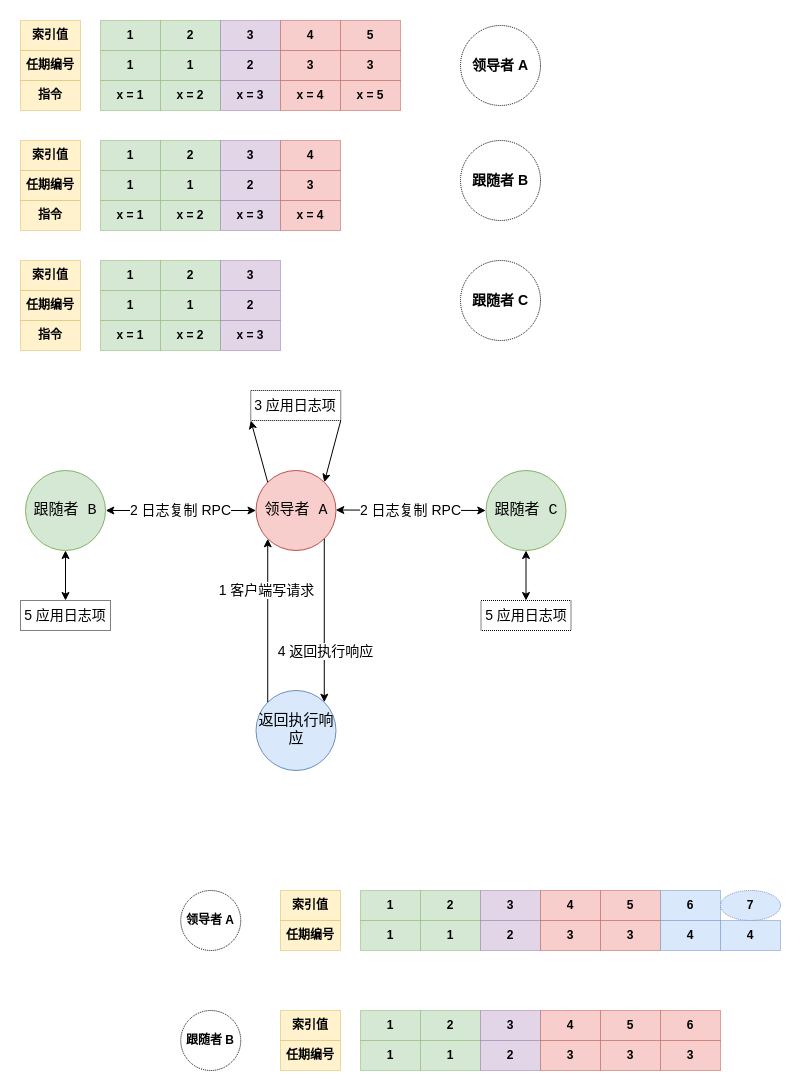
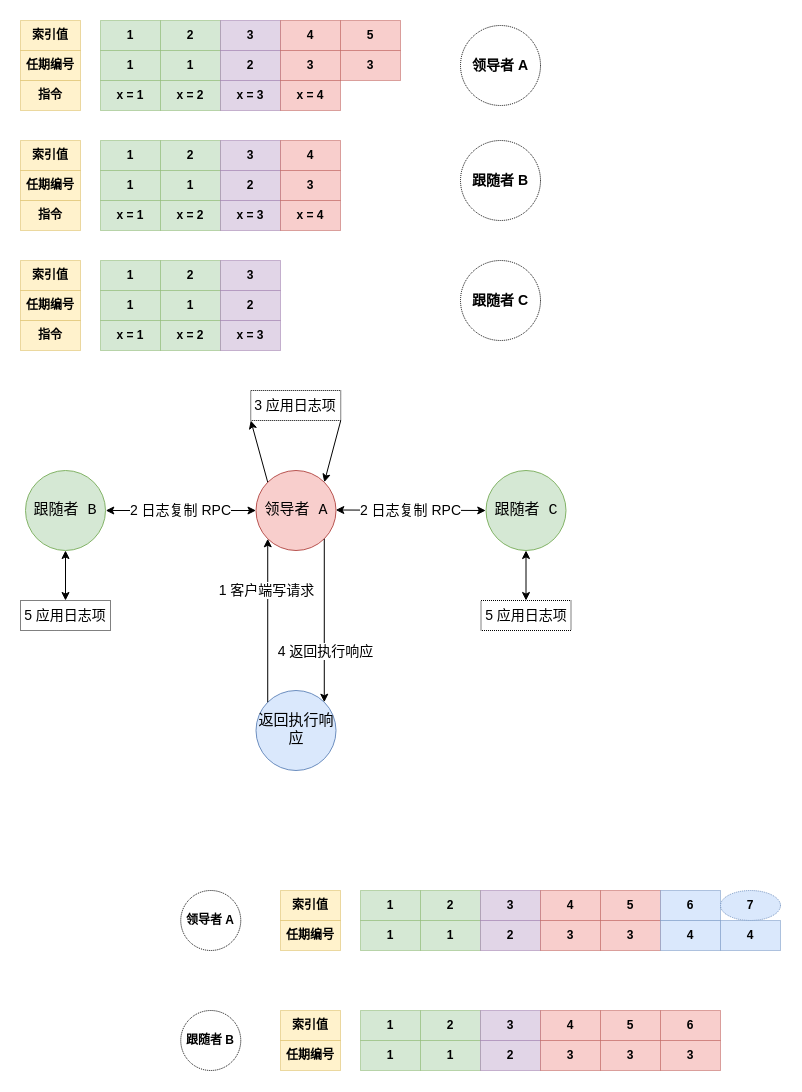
- <mxCell id="25" value="x = 5" style="rounded=0;whiteSpace=wrap;html=1;fontStyle=1;dashed=1;dashPattern=1 1;fillColor=#f8cecc;strokeColor=#b85450;" vertex="1" parent="1"><mxGeometry x="340" y="80" width="60" height="30" as="geometry" /></mxCell>
